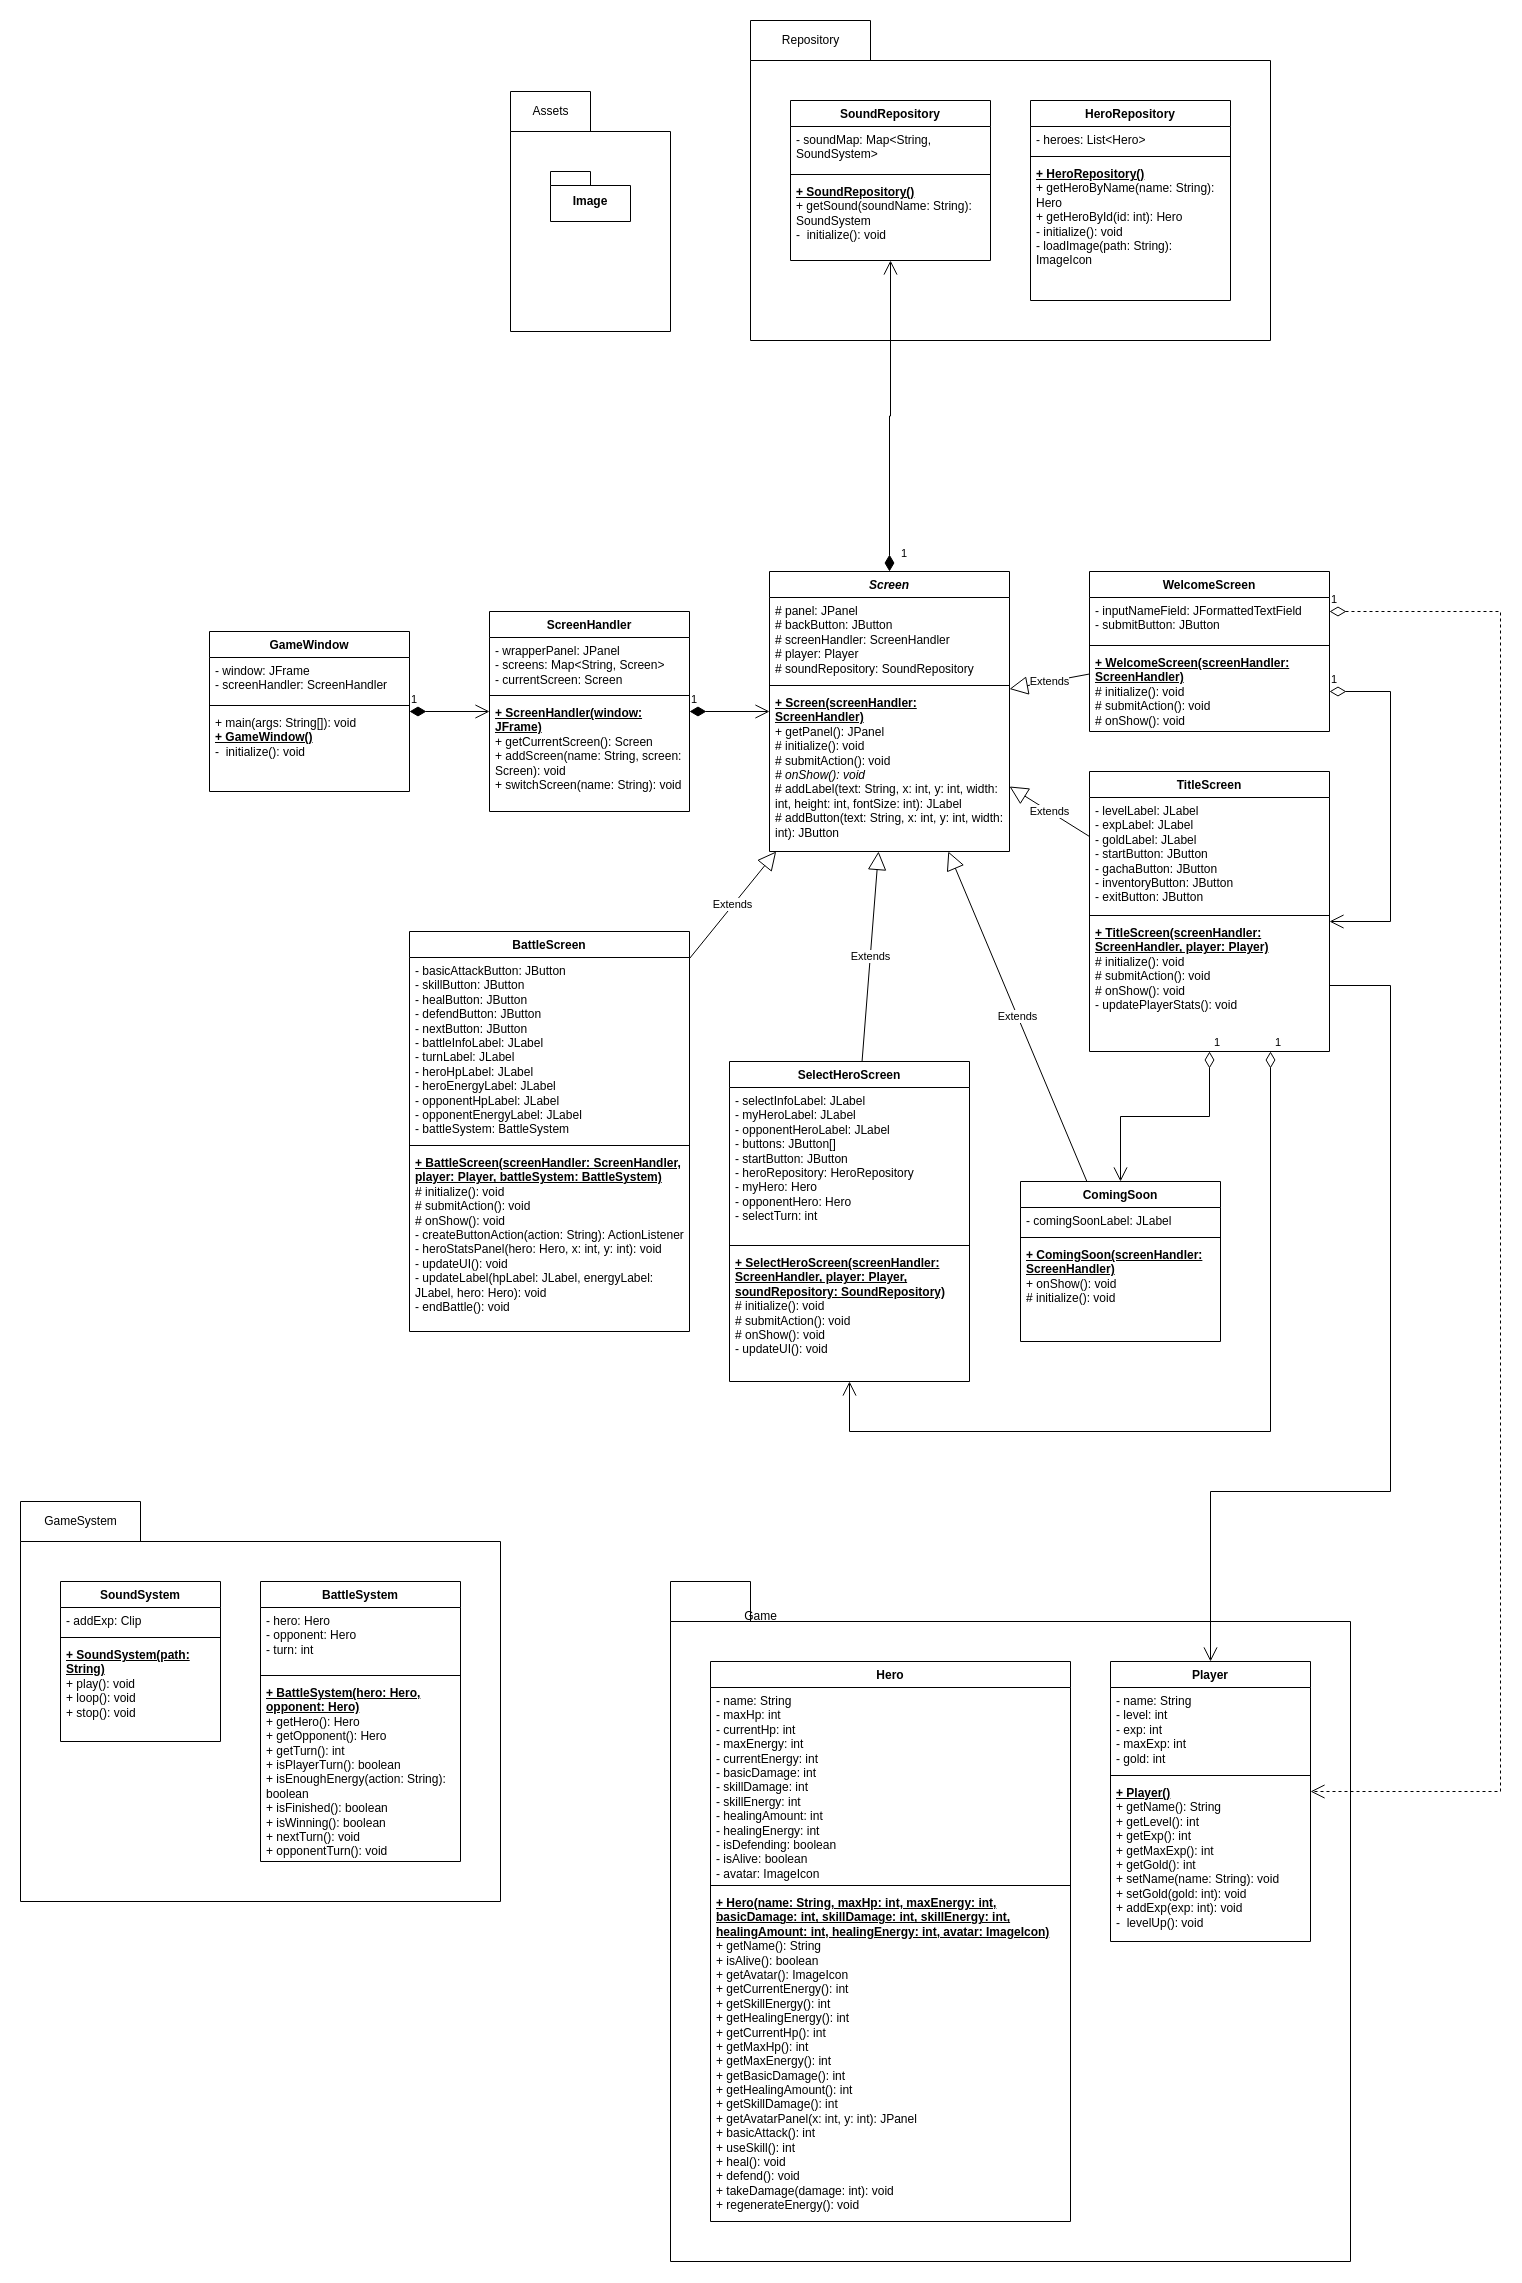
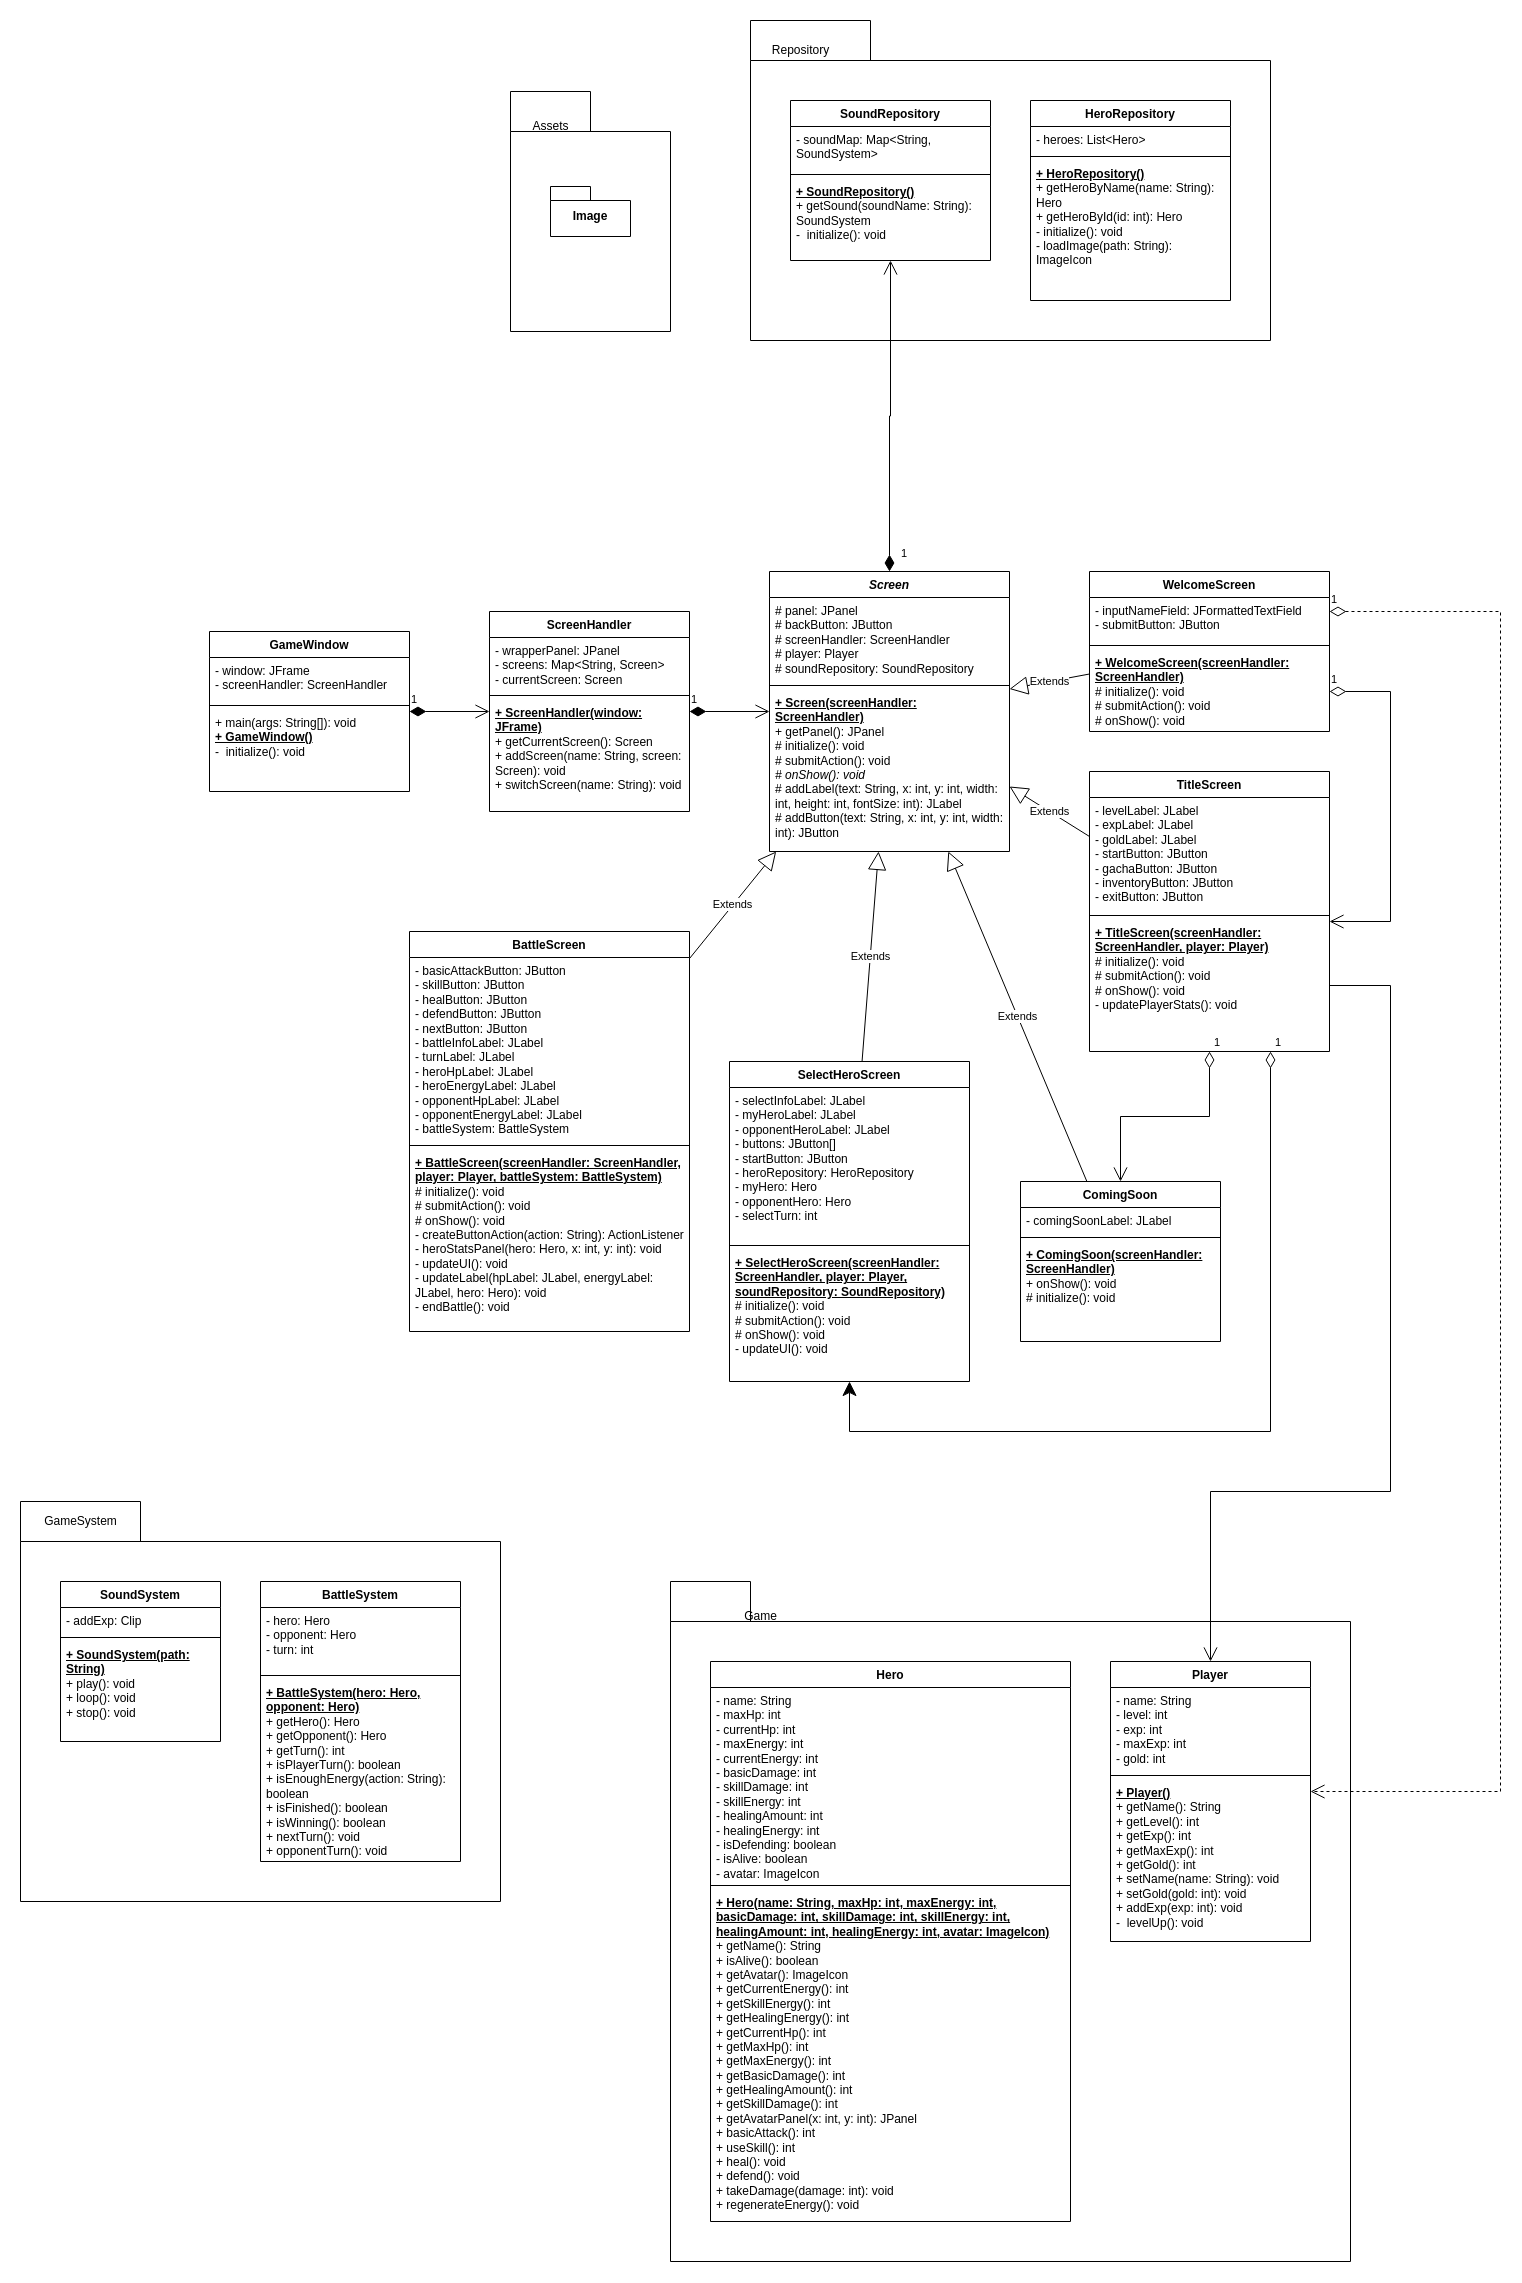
- <mxCell id="12" value="Repository" style="text;html=1;align=center;verticalAlign=middle;resizable=0;points=[];autosize=1;strokeColor=none;fillColor=none;" parent="2" vertex="1"><mxGeometry x="20" y="5" width="80" height="30" as="geometry" /></mxCell>
+ <mxCell id="12" value="Repository" style="text;html=1;align=center;verticalAlign=middle;resizable=0;points=[];autosize=1;strokeColor=none;fillColor=none;" parent="2" vertex="1"><mxGeometry x="10" y="15" width="80" height="30" as="geometry" /></mxCell>
- <mxCell id="16" value="Assets" style="text;html=1;align=center;verticalAlign=middle;resizable=0;points=[];autosize=1;strokeColor=none;fillColor=none;" parent="13" vertex="1"><mxGeometry x="10" y="5" width="60" height="30" as="geometry" /></mxCell>
+ <mxCell id="16" value="Assets" style="text;html=1;align=center;verticalAlign=middle;resizable=0;points=[];autosize=1;strokeColor=none;fillColor=none;" parent="13" vertex="1"><mxGeometry x="10" y="20" width="60" height="30" as="geometry" /></mxCell>
- <mxCell id="15" value="Image" style="shape=folder;fontStyle=1;spacingTop=10;tabWidth=40;tabHeight=14;tabPosition=left;html=1;whiteSpace=wrap;" parent="13" vertex="1"><mxGeometry x="40" y="80" width="80" height="50" as="geometry" /></mxCell>
+ <mxCell id="15" value="Image" style="shape=folder;fontStyle=1;spacingTop=10;tabWidth=40;tabHeight=14;tabPosition=left;html=1;whiteSpace=wrap;" parent="13" vertex="1"><mxGeometry x="40" y="95" width="80" height="50" as="geometry" /></mxCell>
- <mxCell id="83" value="1" style="endArrow=open;html=1;endSize=12;startArrow=diamondThin;startSize=14;startFill=0;edgeStyle=orthogonalEdgeStyle;align=left;verticalAlign=bottom;rounded=0;" edge="1" parent="1" source="47" target="51"><mxGeometry x="-1" y="3" relative="1" as="geometry"><mxPoint x="1219" y="1061" as="sourcePoint" /><mxPoint x="1130" y="1191" as="targetPoint" /><Array as="points"><mxPoint x="1270" y="1431" /><mxPoint x="849" y="1431" /></Array></mxGeometry></mxCell>
+ <mxCell id="83" value="1" style="endArrow=classic;html=1;endSize=12;startArrow=diamondThin;startSize=14;startFill=0;edgeStyle=orthogonalEdgeStyle;align=left;verticalAlign=bottom;rounded=0;" edge="1" parent="1" source="47" target="51"><mxGeometry x="-1" y="3" relative="1" as="geometry"><mxPoint x="1219" y="1061" as="sourcePoint" /><mxPoint x="1130" y="1191" as="targetPoint" /><Array as="points"><mxPoint x="1270" y="1431" /><mxPoint x="849" y="1431" /></Array></mxGeometry></mxCell>
